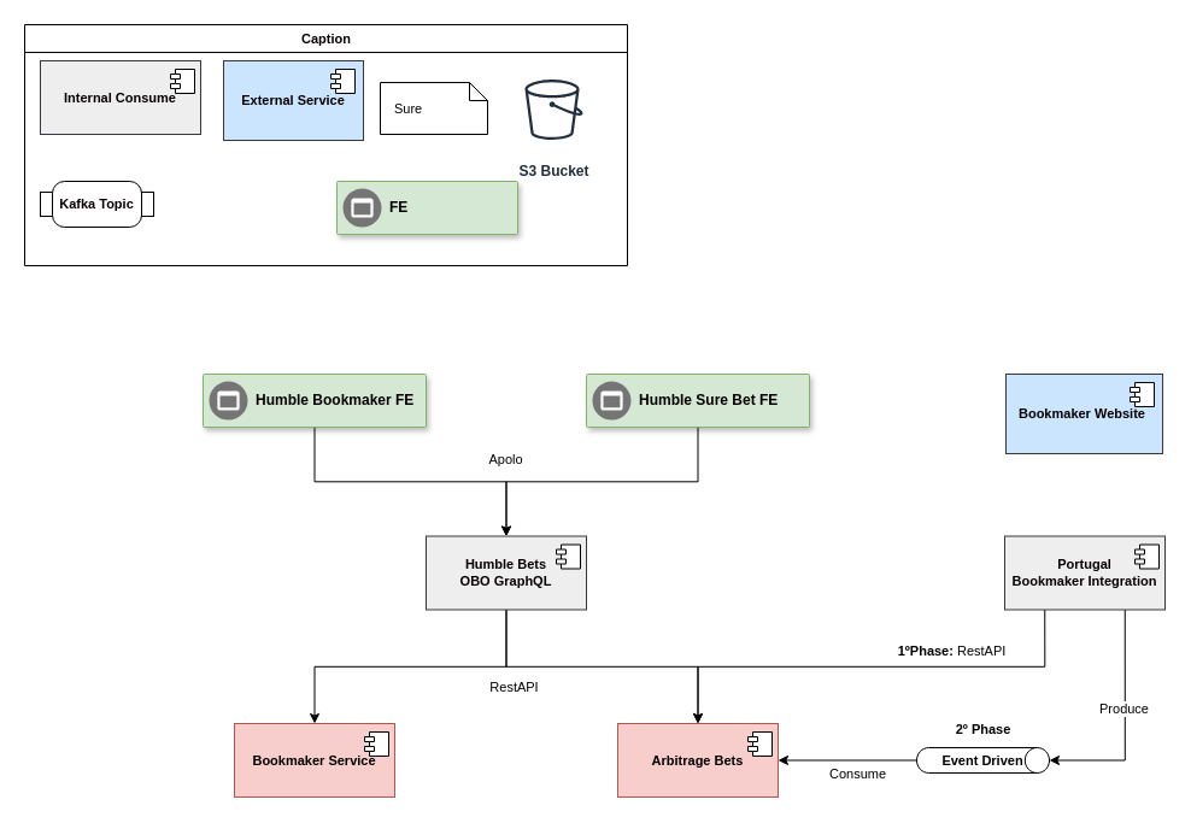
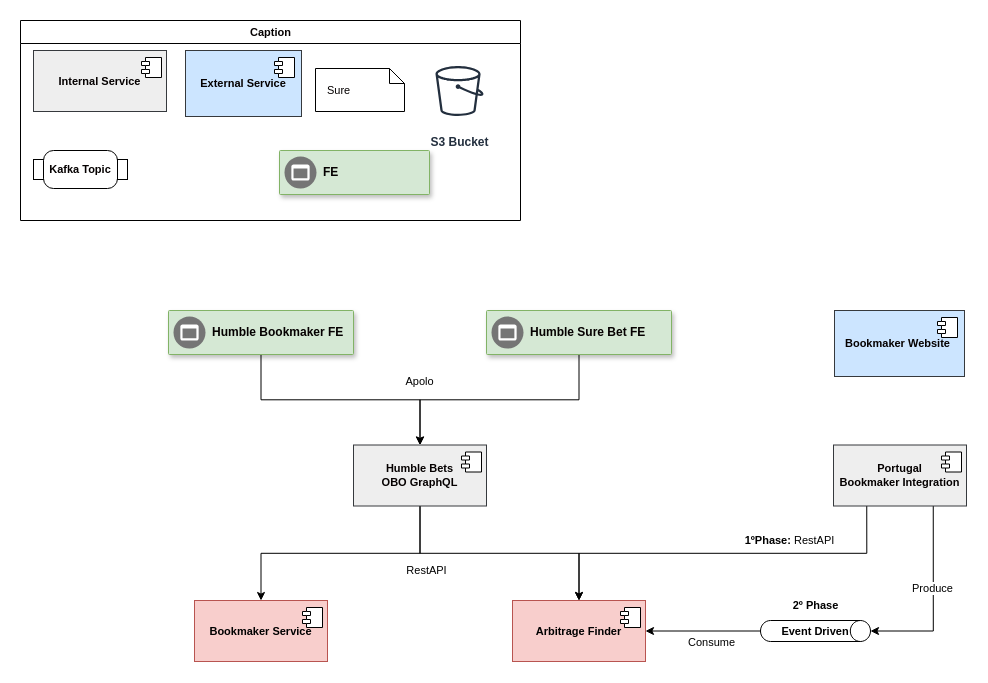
- <mxCell id="3" value="Internal Consume" style="html=1;dropTarget=0;rounded=0;shadow=0;glass=0;labelBackgroundColor=none;labelBorderColor=none;sketch=0;fontFamily=Helvetica;strokeColor=#36393d;fontStyle=1;fillColor=#eeeeee;whiteSpace=wrap;fontSize=11;fontColor=#050000;" parent="2" vertex="1"><mxGeometry x="13" y="30" width="133" height="61" as="geometry" /></mxCell>
+ <mxCell id="3" value="Internal Service" style="html=1;dropTarget=0;rounded=0;shadow=0;glass=0;labelBackgroundColor=none;labelBorderColor=none;sketch=0;fontFamily=Helvetica;strokeColor=#36393d;fontStyle=1;fillColor=#eeeeee;whiteSpace=wrap;fontSize=11;fontColor=#050000;" parent="2" vertex="1"><mxGeometry x="13" y="30" width="133" height="61" as="geometry" /></mxCell>
- <mxCell id="28" value="Arbitrage Bets" style="html=1;dropTarget=0;rounded=0;shadow=0;glass=0;labelBackgroundColor=none;labelBorderColor=none;sketch=0;fontFamily=Helvetica;strokeColor=#b85450;fontStyle=1;fillColor=#f8cecc;whiteSpace=wrap;fontSize=11;" parent="1" vertex="1"><mxGeometry x="512" y="600" width="133" height="61" as="geometry" /></mxCell>
+ <mxCell id="28" value="Arbitrage Finder" style="html=1;dropTarget=0;rounded=0;shadow=0;glass=0;labelBackgroundColor=none;labelBorderColor=none;sketch=0;fontFamily=Helvetica;strokeColor=#b85450;fontStyle=1;fillColor=#f8cecc;whiteSpace=wrap;fontSize=11;" parent="1" vertex="1"><mxGeometry x="512" y="600" width="133" height="61" as="geometry" /></mxCell>
